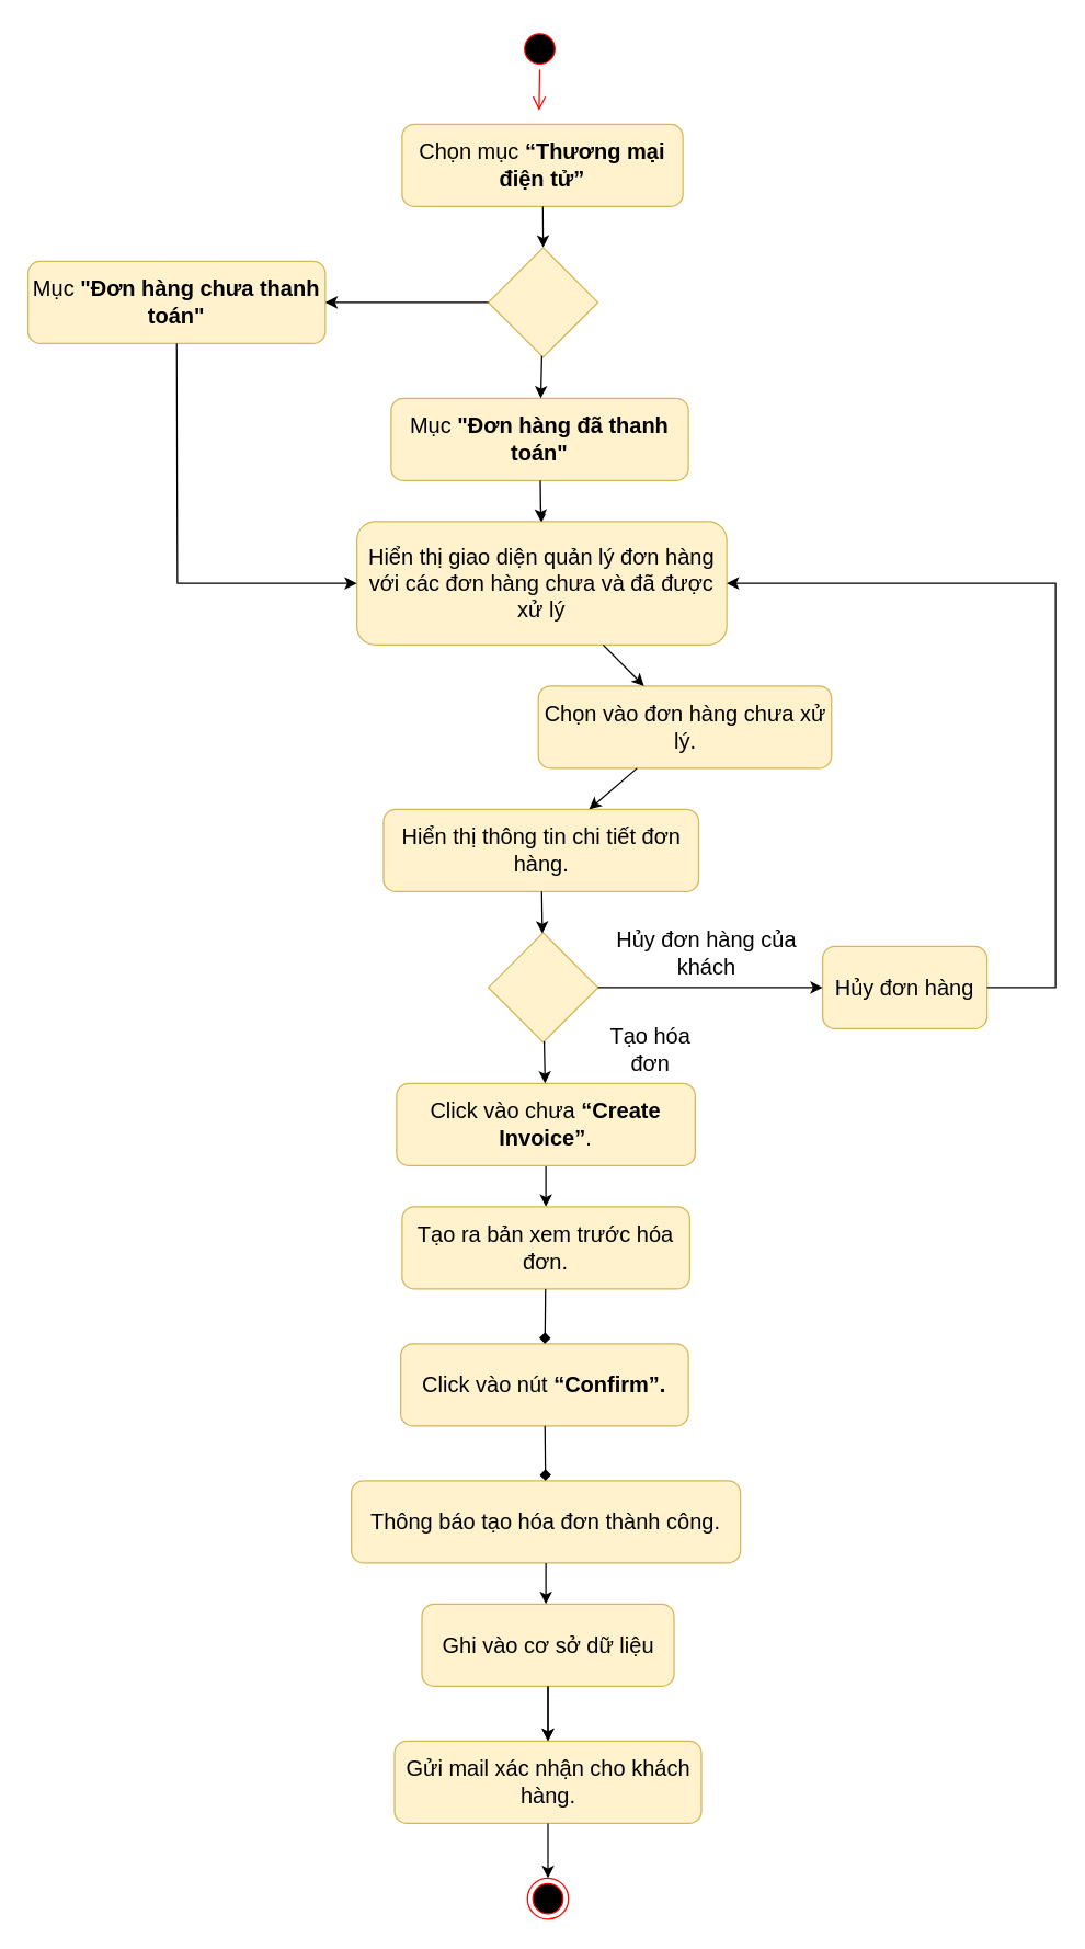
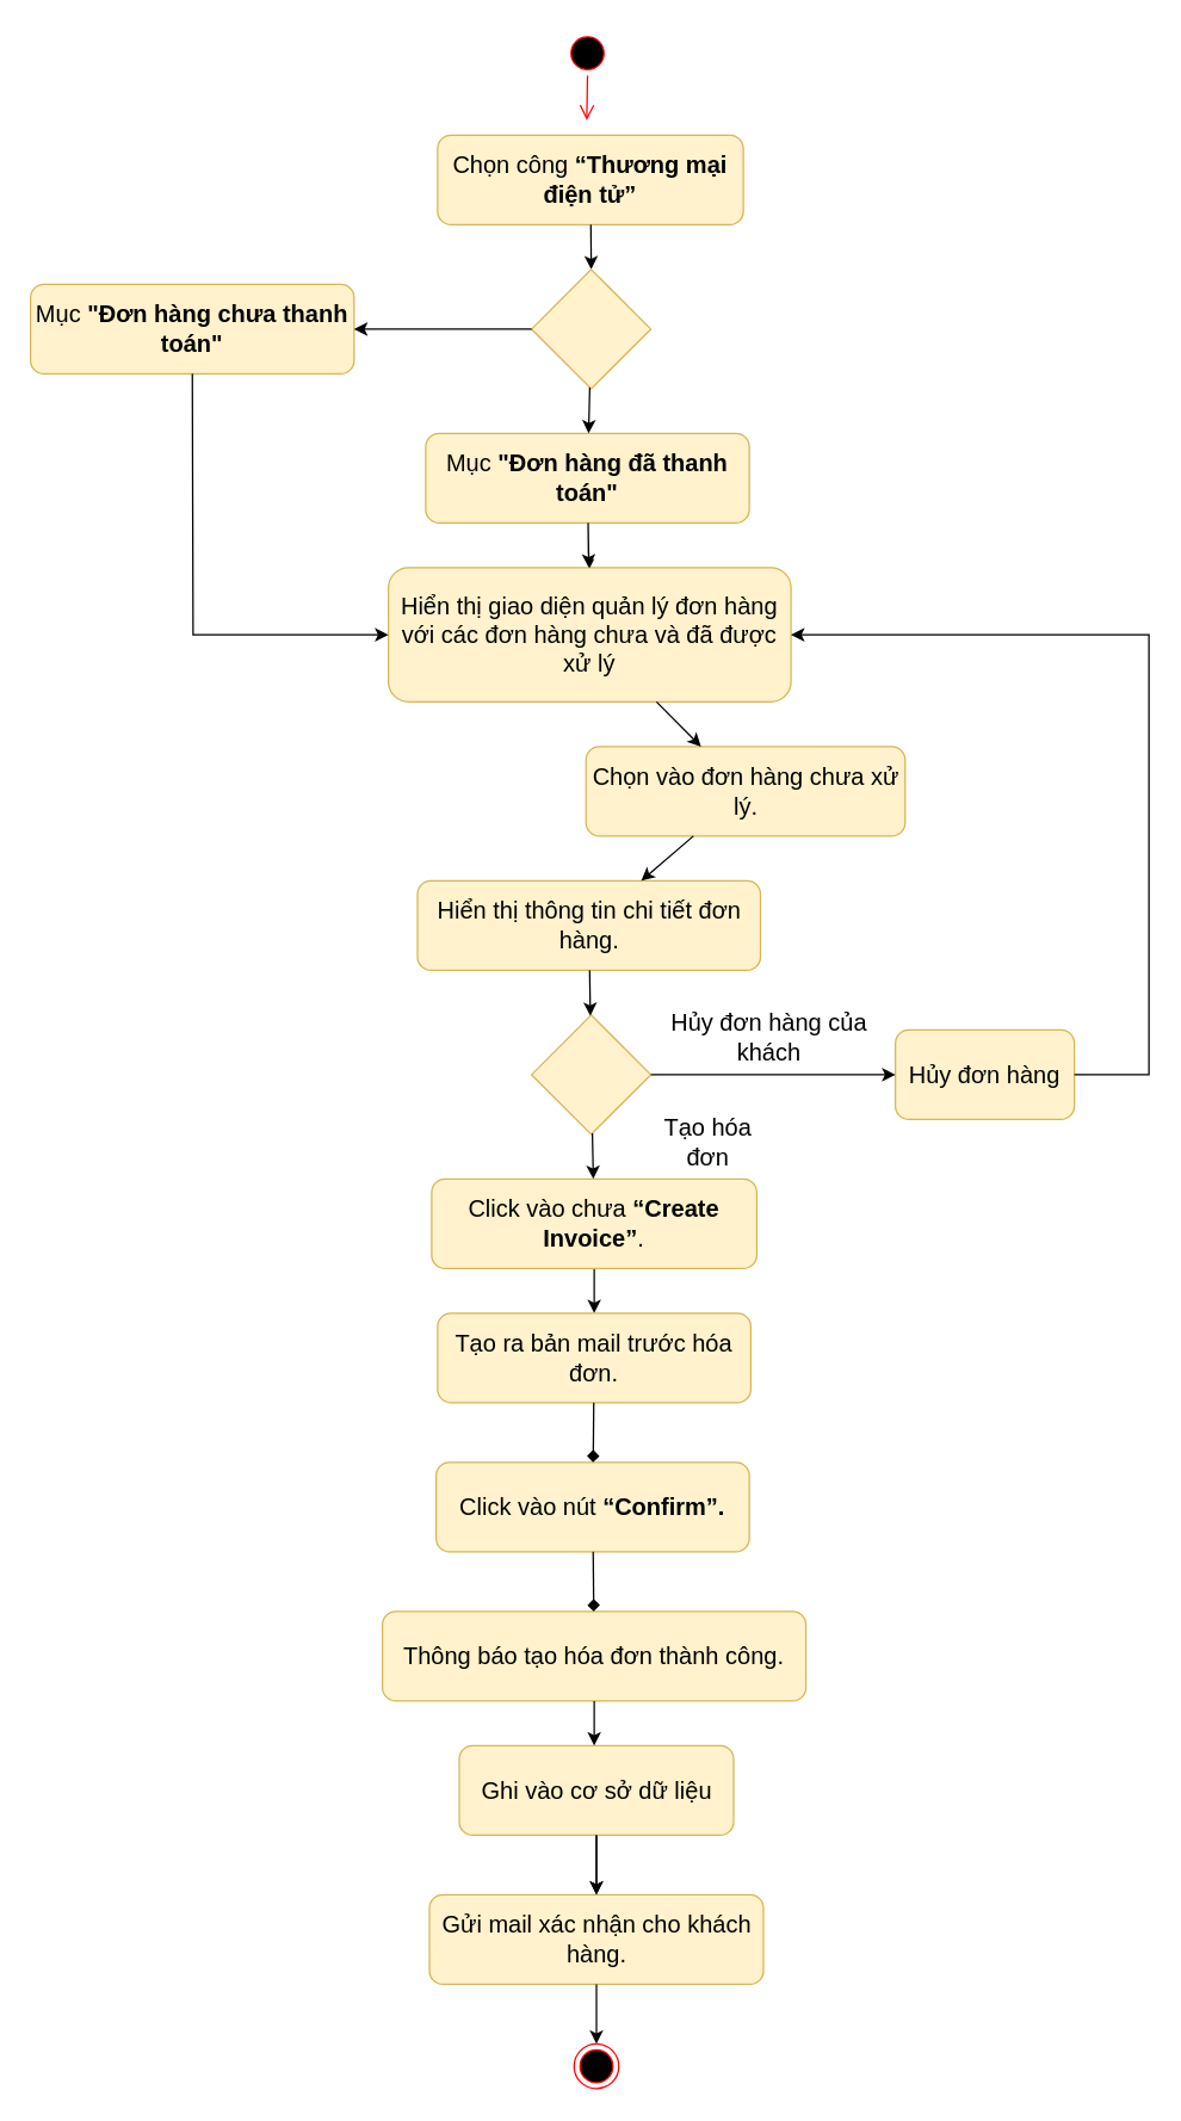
- <mxCell id="5" value="&lt;b id=&quot;docs-internal-guid-8980c4c9-7fff-c3e4-bc21-66bbaf039bb8&quot; style=&quot;font-weight: normal; font-size: 16px;&quot;&gt;&lt;span style=&quot;font-size: 16px; font-family: Calibri, sans-serif; color: rgb(0, 0, 0); background-color: transparent; font-weight: 400; font-style: normal; font-variant: normal; text-decoration: none; vertical-align: baseline;&quot;&gt;Chọn mục &lt;/span&gt;&lt;span style=&quot;font-size: 16px; font-family: Calibri, sans-serif; color: rgb(0, 0, 0); background-color: transparent; font-weight: 700; font-style: normal; font-variant: normal; text-decoration: none; vertical-align: baseline;&quot;&gt;“Thương mại điện tử”&lt;/span&gt;&lt;/b&gt;" style="rounded=1;whiteSpace=wrap;html=1;fillColor=#fff2cc;strokeColor=#d6b656;fontSize=16;" parent="1" vertex="1"><mxGeometry x="293" y="90" width="205" height="60" as="geometry" /></mxCell>
+ <mxCell id="5" value="&lt;b id=&quot;docs-internal-guid-8980c4c9-7fff-c3e4-bc21-66bbaf039bb8&quot; style=&quot;font-weight: normal; font-size: 16px;&quot;&gt;&lt;span style=&quot;font-size: 16px; font-family: Calibri, sans-serif; color: rgb(0, 0, 0); background-color: transparent; font-weight: 400; font-style: normal; font-variant: normal; text-decoration: none; vertical-align: baseline;&quot;&gt;Chọn công &lt;/span&gt;&lt;span style=&quot;font-size: 16px; font-family: Calibri, sans-serif; color: rgb(0, 0, 0); background-color: transparent; font-weight: 700; font-style: normal; font-variant: normal; text-decoration: none; vertical-align: baseline;&quot;&gt;“Thương mại điện tử”&lt;/span&gt;&lt;/b&gt;" style="rounded=1;whiteSpace=wrap;html=1;fillColor=#fff2cc;strokeColor=#d6b656;fontSize=16;" parent="1" vertex="1"><mxGeometry x="293" y="90" width="205" height="60" as="geometry" /></mxCell>
- <mxCell id="14" value="&lt;span id=&quot;docs-internal-guid-b0bc94ff-7fff-ce73-9969-1d6cbab5be56&quot; style=&quot;font-size: 16px;&quot;&gt;&lt;span style=&quot;font-size: 16px; font-family: Calibri, sans-serif; background-color: transparent; font-variant-numeric: normal; font-variant-east-asian: normal; vertical-align: baseline;&quot;&gt;Tạo ra bản xem trước hóa đơn.&lt;/span&gt;&lt;/span&gt;" style="rounded=1;whiteSpace=wrap;html=1;fillColor=#fff2cc;strokeColor=#d6b656;fontSize=16;" parent="1" vertex="1"><mxGeometry x="293" y="880" width="210" height="60" as="geometry" /></mxCell>
+ <mxCell id="14" value="&lt;span id=&quot;docs-internal-guid-b0bc94ff-7fff-ce73-9969-1d6cbab5be56&quot; style=&quot;font-size: 16px;&quot;&gt;&lt;span style=&quot;font-size: 16px; font-family: Calibri, sans-serif; background-color: transparent; font-variant-numeric: normal; font-variant-east-asian: normal; vertical-align: baseline;&quot;&gt;Tạo ra bản mail trước hóa đơn.&lt;/span&gt;&lt;/span&gt;" style="rounded=1;whiteSpace=wrap;html=1;fillColor=#fff2cc;strokeColor=#d6b656;fontSize=16;" parent="1" vertex="1"><mxGeometry x="293" y="880" width="210" height="60" as="geometry" /></mxCell>
